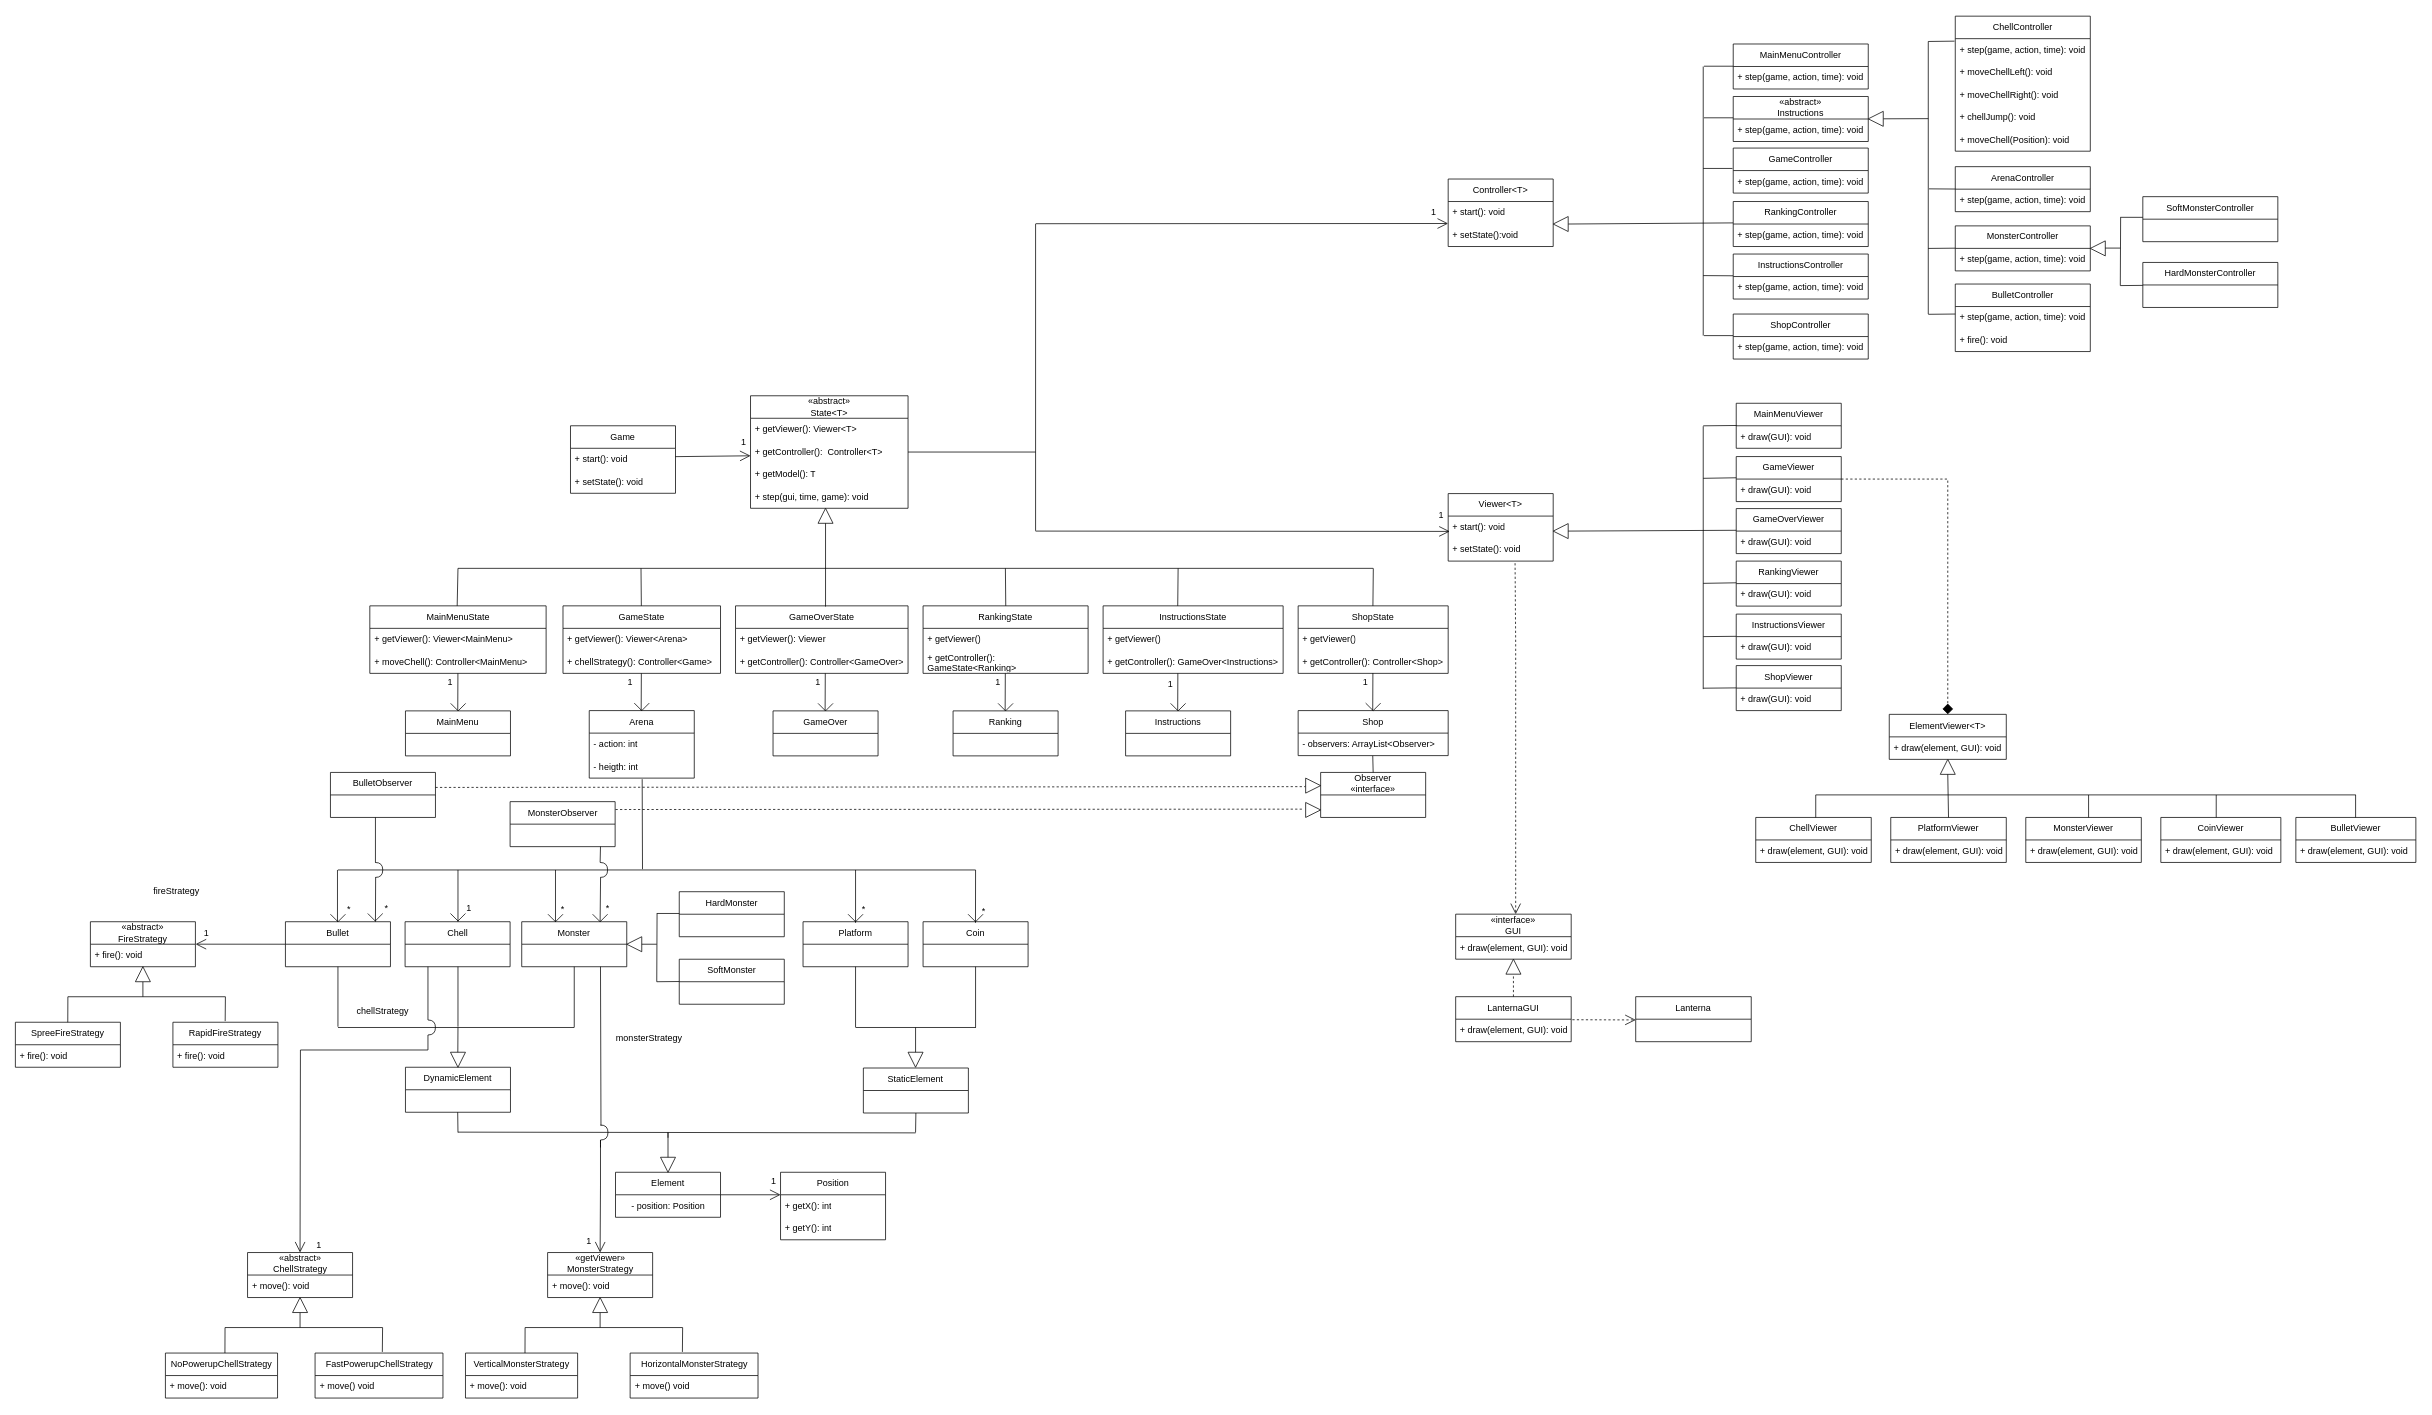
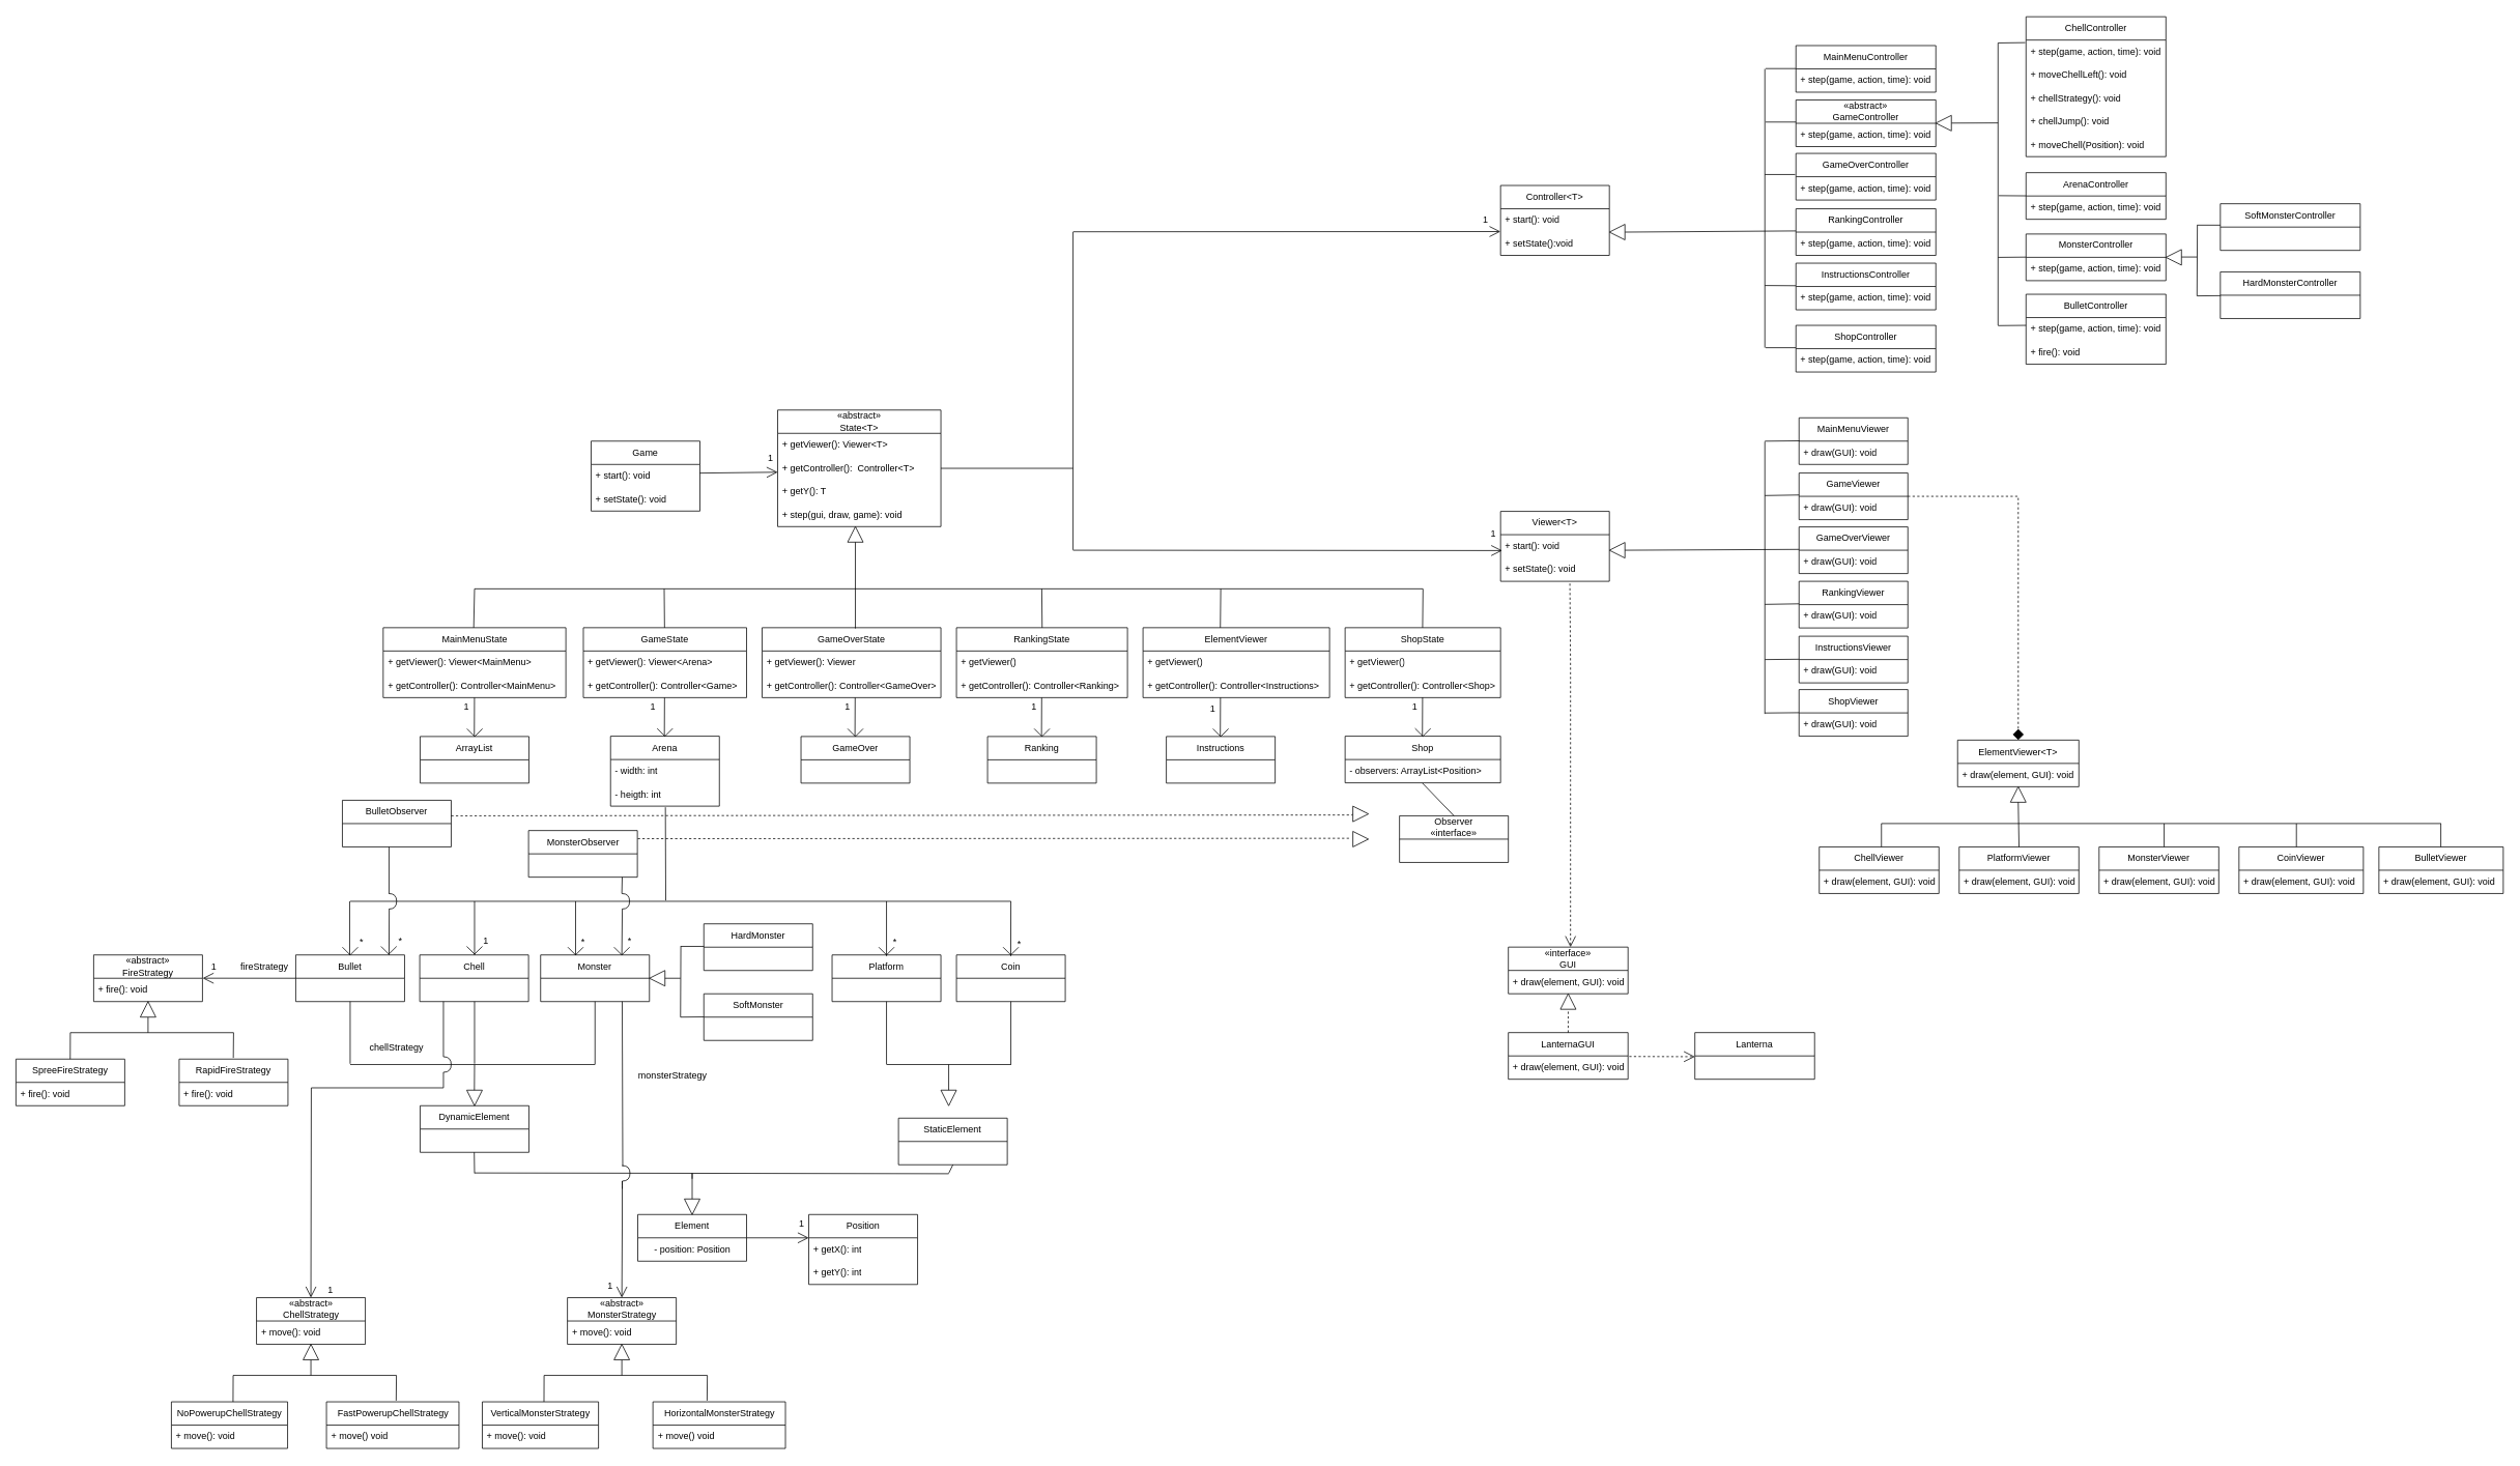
- <mxCell id="211" value="+ moveChellRight(): void" style="text;strokeColor=none;fillColor=none;align=left;verticalAlign=middle;spacingLeft=4;spacingRight=4;overflow=hidden;points=[[0,0.5],[1,0.5]];portConstraint=eastwest;rotatable=0;whiteSpace=wrap;html=1;" vertex="1" parent="208"><mxGeometry y="90" width="180" height="30" as="geometry" /></mxCell>
+ <mxCell id="211" value="+ chellStrategy(): void" style="text;strokeColor=none;fillColor=none;align=left;verticalAlign=middle;spacingLeft=4;spacingRight=4;overflow=hidden;points=[[0,0.5],[1,0.5]];portConstraint=eastwest;rotatable=0;whiteSpace=wrap;html=1;" vertex="1" parent="208"><mxGeometry y="90" width="180" height="30" as="geometry" /></mxCell>
- <mxCell id="47" value="«abstract»&lt;br&gt;Instructions" style="swimlane;fontStyle=0;childLayout=stackLayout;horizontal=1;startSize=30;horizontalStack=0;resizeParent=1;resizeParentMax=0;resizeLast=0;collapsible=1;marginBottom=0;whiteSpace=wrap;html=1;" parent="1" vertex="1"><mxGeometry x="2310" y="128" width="180" height="60" as="geometry" /></mxCell>
+ <mxCell id="47" value="«abstract»&lt;br&gt;GameController" style="swimlane;fontStyle=0;childLayout=stackLayout;horizontal=1;startSize=30;horizontalStack=0;resizeParent=1;resizeParentMax=0;resizeLast=0;collapsible=1;marginBottom=0;whiteSpace=wrap;html=1;" parent="1" vertex="1"><mxGeometry x="2310" y="128" width="180" height="60" as="geometry" /></mxCell>
- <mxCell id="109" value="GameController" style="swimlane;fontStyle=0;childLayout=stackLayout;horizontal=1;startSize=30;horizontalStack=0;resizeParent=1;resizeParentMax=0;resizeLast=0;collapsible=1;marginBottom=0;whiteSpace=wrap;html=1;" parent="1" vertex="1"><mxGeometry x="2310" y="196.75" width="180" height="60" as="geometry" /></mxCell>
+ <mxCell id="109" value="GameOverController" style="swimlane;fontStyle=0;childLayout=stackLayout;horizontal=1;startSize=30;horizontalStack=0;resizeParent=1;resizeParentMax=0;resizeLast=0;collapsible=1;marginBottom=0;whiteSpace=wrap;html=1;" parent="1" vertex="1"><mxGeometry x="2310" y="196.75" width="180" height="60" as="geometry" /></mxCell>
- <mxCell id="5" value="+ getModel(): T" style="text;strokeColor=none;fillColor=none;align=left;verticalAlign=middle;spacingLeft=4;spacingRight=4;overflow=hidden;points=[[0,0.5],[1,0.5]];portConstraint=eastwest;rotatable=0;whiteSpace=wrap;html=1;" parent="2" vertex="1"><mxGeometry y="90" width="210" height="30" as="geometry" /></mxCell>
+ <mxCell id="5" value="+ getY(): T" style="text;strokeColor=none;fillColor=none;align=left;verticalAlign=middle;spacingLeft=4;spacingRight=4;overflow=hidden;points=[[0,0.5],[1,0.5]];portConstraint=eastwest;rotatable=0;whiteSpace=wrap;html=1;" parent="2" vertex="1"><mxGeometry y="90" width="210" height="30" as="geometry" /></mxCell>
- <mxCell id="6" value="+ step(gui, time, game): void" style="text;strokeColor=none;fillColor=none;align=left;verticalAlign=middle;spacingLeft=4;spacingRight=4;overflow=hidden;points=[[0,0.5],[1,0.5]];portConstraint=eastwest;rotatable=0;whiteSpace=wrap;html=1;" parent="2" vertex="1"><mxGeometry y="120" width="210" height="30" as="geometry" /></mxCell>
+ <mxCell id="6" value="+ step(gui, draw, game): void" style="text;strokeColor=none;fillColor=none;align=left;verticalAlign=middle;spacingLeft=4;spacingRight=4;overflow=hidden;points=[[0,0.5],[1,0.5]];portConstraint=eastwest;rotatable=0;whiteSpace=wrap;html=1;" parent="2" vertex="1"><mxGeometry y="120" width="210" height="30" as="geometry" /></mxCell>
- <mxCell id="16" value="InstructionsState" style="swimlane;fontStyle=0;childLayout=stackLayout;horizontal=1;startSize=30;horizontalStack=0;resizeParent=1;resizeParentMax=0;resizeLast=0;collapsible=1;marginBottom=0;whiteSpace=wrap;html=1;" parent="1" vertex="1"><mxGeometry x="1470" y="807" width="240" height="90" as="geometry" /></mxCell>
+ <mxCell id="16" value="ElementViewer" style="swimlane;fontStyle=0;childLayout=stackLayout;horizontal=1;startSize=30;horizontalStack=0;resizeParent=1;resizeParentMax=0;resizeLast=0;collapsible=1;marginBottom=0;whiteSpace=wrap;html=1;" parent="1" vertex="1"><mxGeometry x="1470" y="807" width="240" height="90" as="geometry" /></mxCell>
- <mxCell id="123" value="+ moveChell(): Controller&amp;lt;MainMenu&amp;gt;" style="text;strokeColor=none;fillColor=none;align=left;verticalAlign=middle;spacingLeft=4;spacingRight=4;overflow=hidden;points=[[0,0.5],[1,0.5]];portConstraint=eastwest;rotatable=0;whiteSpace=wrap;html=1;" parent="121" vertex="1"><mxGeometry y="60" width="235" height="30" as="geometry" /></mxCell>
+ <mxCell id="123" value="+ getController(): Controller&amp;lt;MainMenu&amp;gt;" style="text;strokeColor=none;fillColor=none;align=left;verticalAlign=middle;spacingLeft=4;spacingRight=4;overflow=hidden;points=[[0,0.5],[1,0.5]];portConstraint=eastwest;rotatable=0;whiteSpace=wrap;html=1;" parent="121" vertex="1"><mxGeometry y="60" width="235" height="30" as="geometry" /></mxCell>
- <mxCell id="9" value="+ chellStrategy(): Controller&amp;lt;Game&amp;gt;" style="text;strokeColor=none;fillColor=none;align=left;verticalAlign=middle;spacingLeft=4;spacingRight=4;overflow=hidden;points=[[0,0.5],[1,0.5]];portConstraint=eastwest;rotatable=0;whiteSpace=wrap;html=1;" parent="7" vertex="1"><mxGeometry y="60" width="210" height="30" as="geometry" /></mxCell>
+ <mxCell id="9" value="+ getController(): Controller&amp;lt;Game&amp;gt;" style="text;strokeColor=none;fillColor=none;align=left;verticalAlign=middle;spacingLeft=4;spacingRight=4;overflow=hidden;points=[[0,0.5],[1,0.5]];portConstraint=eastwest;rotatable=0;whiteSpace=wrap;html=1;" parent="7" vertex="1"><mxGeometry y="60" width="210" height="30" as="geometry" /></mxCell>
- <mxCell id="15" value="+ getController(): GameState&amp;lt;Ranking&amp;gt;" style="text;strokeColor=none;fillColor=none;align=left;verticalAlign=middle;spacingLeft=4;spacingRight=4;overflow=hidden;points=[[0,0.5],[1,0.5]];portConstraint=eastwest;rotatable=0;whiteSpace=wrap;html=1;" parent="13" vertex="1"><mxGeometry y="60" width="220" height="30" as="geometry" /></mxCell>
+ <mxCell id="15" value="+ getController(): Controller&amp;lt;Ranking&amp;gt;" style="text;strokeColor=none;fillColor=none;align=left;verticalAlign=middle;spacingLeft=4;spacingRight=4;overflow=hidden;points=[[0,0.5],[1,0.5]];portConstraint=eastwest;rotatable=0;whiteSpace=wrap;html=1;" parent="13" vertex="1"><mxGeometry y="60" width="220" height="30" as="geometry" /></mxCell>
- <mxCell id="18" value="+ getController(): GameOver&amp;lt;Instructions&amp;gt;" style="text;strokeColor=none;fillColor=none;align=left;verticalAlign=middle;spacingLeft=4;spacingRight=4;overflow=hidden;points=[[0,0.5],[1,0.5]];portConstraint=eastwest;rotatable=0;whiteSpace=wrap;html=1;" parent="16" vertex="1"><mxGeometry y="60" width="240" height="30" as="geometry" /></mxCell>
+ <mxCell id="18" value="+ getController(): Controller&amp;lt;Instructions&amp;gt;" style="text;strokeColor=none;fillColor=none;align=left;verticalAlign=middle;spacingLeft=4;spacingRight=4;overflow=hidden;points=[[0,0.5],[1,0.5]];portConstraint=eastwest;rotatable=0;whiteSpace=wrap;html=1;" parent="16" vertex="1"><mxGeometry y="60" width="240" height="30" as="geometry" /></mxCell>
- <mxCell id="146" value="MainMenu" style="swimlane;fontStyle=0;childLayout=stackLayout;horizontal=1;startSize=30;horizontalStack=0;resizeParent=1;resizeParentMax=0;resizeLast=0;collapsible=1;marginBottom=0;whiteSpace=wrap;html=1;" vertex="1" parent="1"><mxGeometry x="540" y="947" width="140" height="60" as="geometry" /></mxCell>
+ <mxCell id="146" value="ArrayList" style="swimlane;fontStyle=0;childLayout=stackLayout;horizontal=1;startSize=30;horizontalStack=0;resizeParent=1;resizeParentMax=0;resizeLast=0;collapsible=1;marginBottom=0;whiteSpace=wrap;html=1;" vertex="1" parent="1"><mxGeometry x="540" y="947" width="140" height="60" as="geometry" /></mxCell>
- <mxCell id="37" value="- action: int" style="text;strokeColor=none;fillColor=none;align=left;verticalAlign=middle;spacingLeft=4;spacingRight=4;overflow=hidden;points=[[0,0.5],[1,0.5]];portConstraint=eastwest;rotatable=0;whiteSpace=wrap;html=1;" parent="36" vertex="1"><mxGeometry y="30" width="140" height="30" as="geometry" /></mxCell>
+ <mxCell id="37" value="- width: int" style="text;strokeColor=none;fillColor=none;align=left;verticalAlign=middle;spacingLeft=4;spacingRight=4;overflow=hidden;points=[[0,0.5],[1,0.5]];portConstraint=eastwest;rotatable=0;whiteSpace=wrap;html=1;" parent="36" vertex="1"><mxGeometry y="30" width="140" height="30" as="geometry" /></mxCell>
- <mxCell id="268" value="- observers: ArrayList&amp;lt;Observer&amp;gt;&amp;nbsp;&amp;nbsp;" style="text;strokeColor=none;fillColor=none;align=left;verticalAlign=middle;spacingLeft=4;spacingRight=4;overflow=hidden;points=[[0,0.5],[1,0.5]];portConstraint=eastwest;rotatable=0;whiteSpace=wrap;html=1;" vertex="1" parent="267"><mxGeometry y="30" width="200" height="30" as="geometry" /></mxCell>
+ <mxCell id="268" value="- observers: ArrayList&amp;lt;Position&amp;gt;&amp;nbsp;&amp;nbsp;" style="text;strokeColor=none;fillColor=none;align=left;verticalAlign=middle;spacingLeft=4;spacingRight=4;overflow=hidden;points=[[0,0.5],[1,0.5]];portConstraint=eastwest;rotatable=0;whiteSpace=wrap;html=1;" vertex="1" parent="267"><mxGeometry y="30" width="200" height="30" as="geometry" /></mxCell>
- <mxCell id="279" value="Observer&lt;br&gt;«interface»" style="swimlane;fontStyle=0;childLayout=stackLayout;horizontal=1;startSize=30;horizontalStack=0;resizeParent=1;resizeParentMax=0;resizeLast=0;collapsible=1;marginBottom=0;whiteSpace=wrap;html=1;" vertex="1" parent="1"><mxGeometry x="1760" y="1029.06" width="140" height="60" as="geometry" /></mxCell>
+ <mxCell id="279" value="Observer&lt;br&gt;«interface»" style="swimlane;fontStyle=0;childLayout=stackLayout;horizontal=1;startSize=30;horizontalStack=0;resizeParent=1;resizeParentMax=0;resizeLast=0;collapsible=1;marginBottom=0;whiteSpace=wrap;html=1;" vertex="1" parent="1"><mxGeometry x="1800" y="1049.06" width="140" height="60" as="geometry" /></mxCell>
- <mxCell id="142" value="fireStrategy" style="text;html=1;strokeColor=none;fillColor=none;align=center;verticalAlign=middle;whiteSpace=wrap;rounded=0;" vertex="1" parent="1"><mxGeometry x="205" y="1173.07" width="60" height="30" as="geometry" /></mxCell>
+ <mxCell id="142" value="fireStrategy" style="text;html=1;strokeColor=none;fillColor=none;align=center;verticalAlign=middle;whiteSpace=wrap;rounded=0;" vertex="1" parent="1"><mxGeometry x="310" y="1228.07" width="60" height="30" as="geometry" /></mxCell>
- <mxCell id="155" value="StaticElement" style="swimlane;fontStyle=0;childLayout=stackLayout;horizontal=1;startSize=30;horizontalStack=0;resizeParent=1;resizeParentMax=0;resizeLast=0;collapsible=1;marginBottom=0;whiteSpace=wrap;html=1;" vertex="1" parent="1"><mxGeometry x="1150.42" y="1423.07" width="140" height="60" as="geometry" /></mxCell>
+ <mxCell id="155" value="StaticElement" style="swimlane;fontStyle=0;childLayout=stackLayout;horizontal=1;startSize=30;horizontalStack=0;resizeParent=1;resizeParentMax=0;resizeLast=0;collapsible=1;marginBottom=0;whiteSpace=wrap;html=1;" vertex="1" parent="1"><mxGeometry x="1155.42" y="1438.07" width="140" height="60" as="geometry" /></mxCell>
- <mxCell id="196" value="«getViewer»&lt;br&gt;MonsterStrategy" style="swimlane;fontStyle=0;childLayout=stackLayout;horizontal=1;startSize=30;horizontalStack=0;resizeParent=1;resizeParentMax=0;resizeLast=0;collapsible=1;marginBottom=0;whiteSpace=wrap;html=1;" vertex="1" parent="1"><mxGeometry x="729.5" y="1669.06" width="140" height="60" as="geometry" /></mxCell>
+ <mxCell id="196" value="«abstract»&lt;br&gt;MonsterStrategy" style="swimlane;fontStyle=0;childLayout=stackLayout;horizontal=1;startSize=30;horizontalStack=0;resizeParent=1;resizeParentMax=0;resizeLast=0;collapsible=1;marginBottom=0;whiteSpace=wrap;html=1;" vertex="1" parent="1"><mxGeometry x="729.5" y="1669.06" width="140" height="60" as="geometry" /></mxCell>
